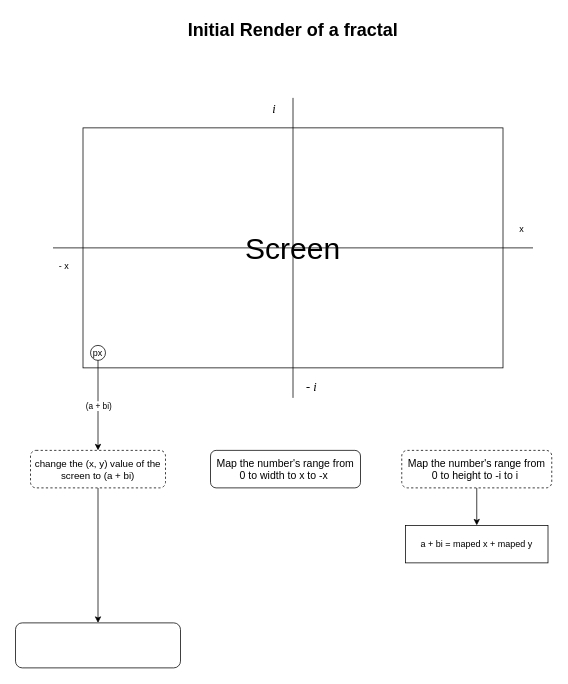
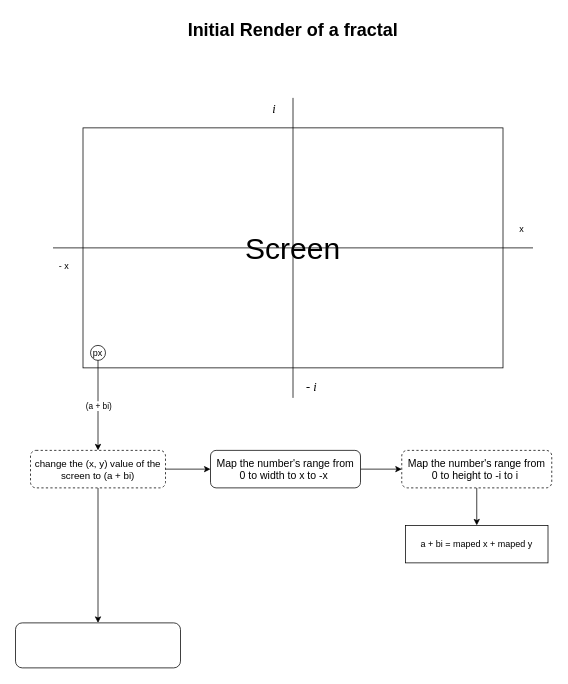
+ <mxCell id="12" style="edgeStyle=orthogonalEdgeStyle;rounded=0;orthogonalLoop=1;jettySize=auto;html=1;exitX=1;exitY=0.5;exitDx=0;exitDy=0;entryX=0;entryY=0.5;entryDx=0;entryDy=0;" edge="1" parent="1" source="14" target="18"><mxGeometry relative="1" as="geometry" /></mxCell>
+ <mxCell id="17" style="edgeStyle=orthogonalEdgeStyle;rounded=0;orthogonalLoop=1;jettySize=auto;html=1;exitX=1;exitY=0.5;exitDx=0;exitDy=0;entryX=0;entryY=0.5;entryDx=0;entryDy=0;" edge="1" parent="1" source="18" target="20"><mxGeometry relative="1" as="geometry" /></mxCell>
